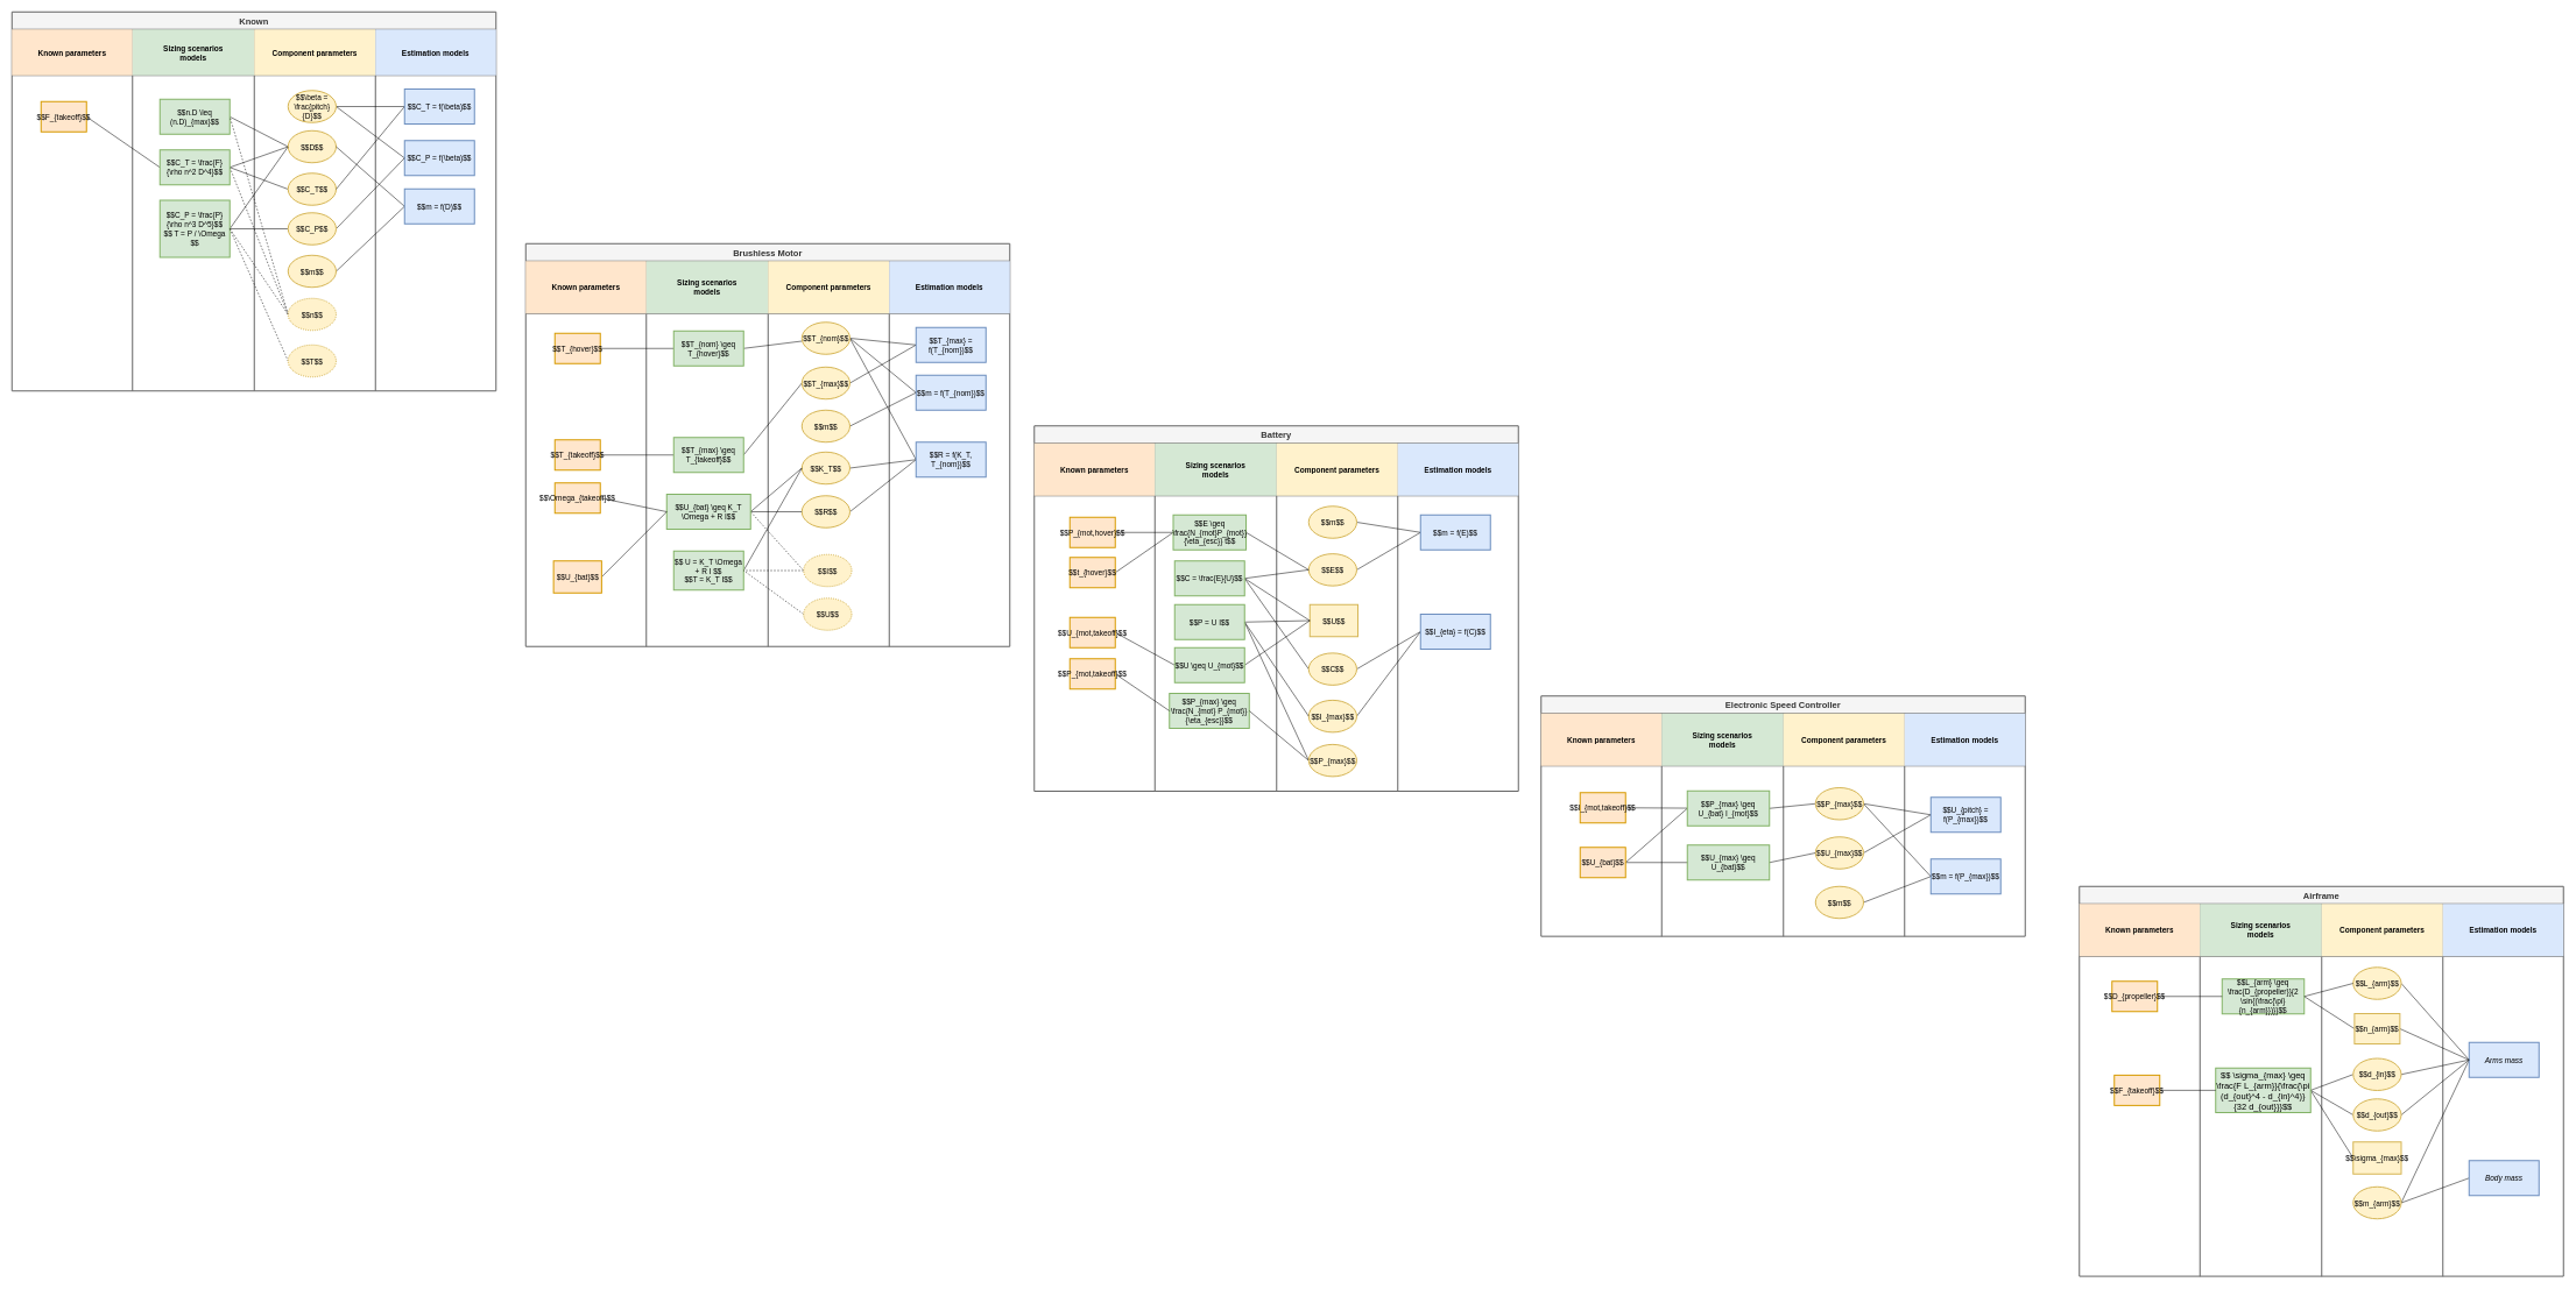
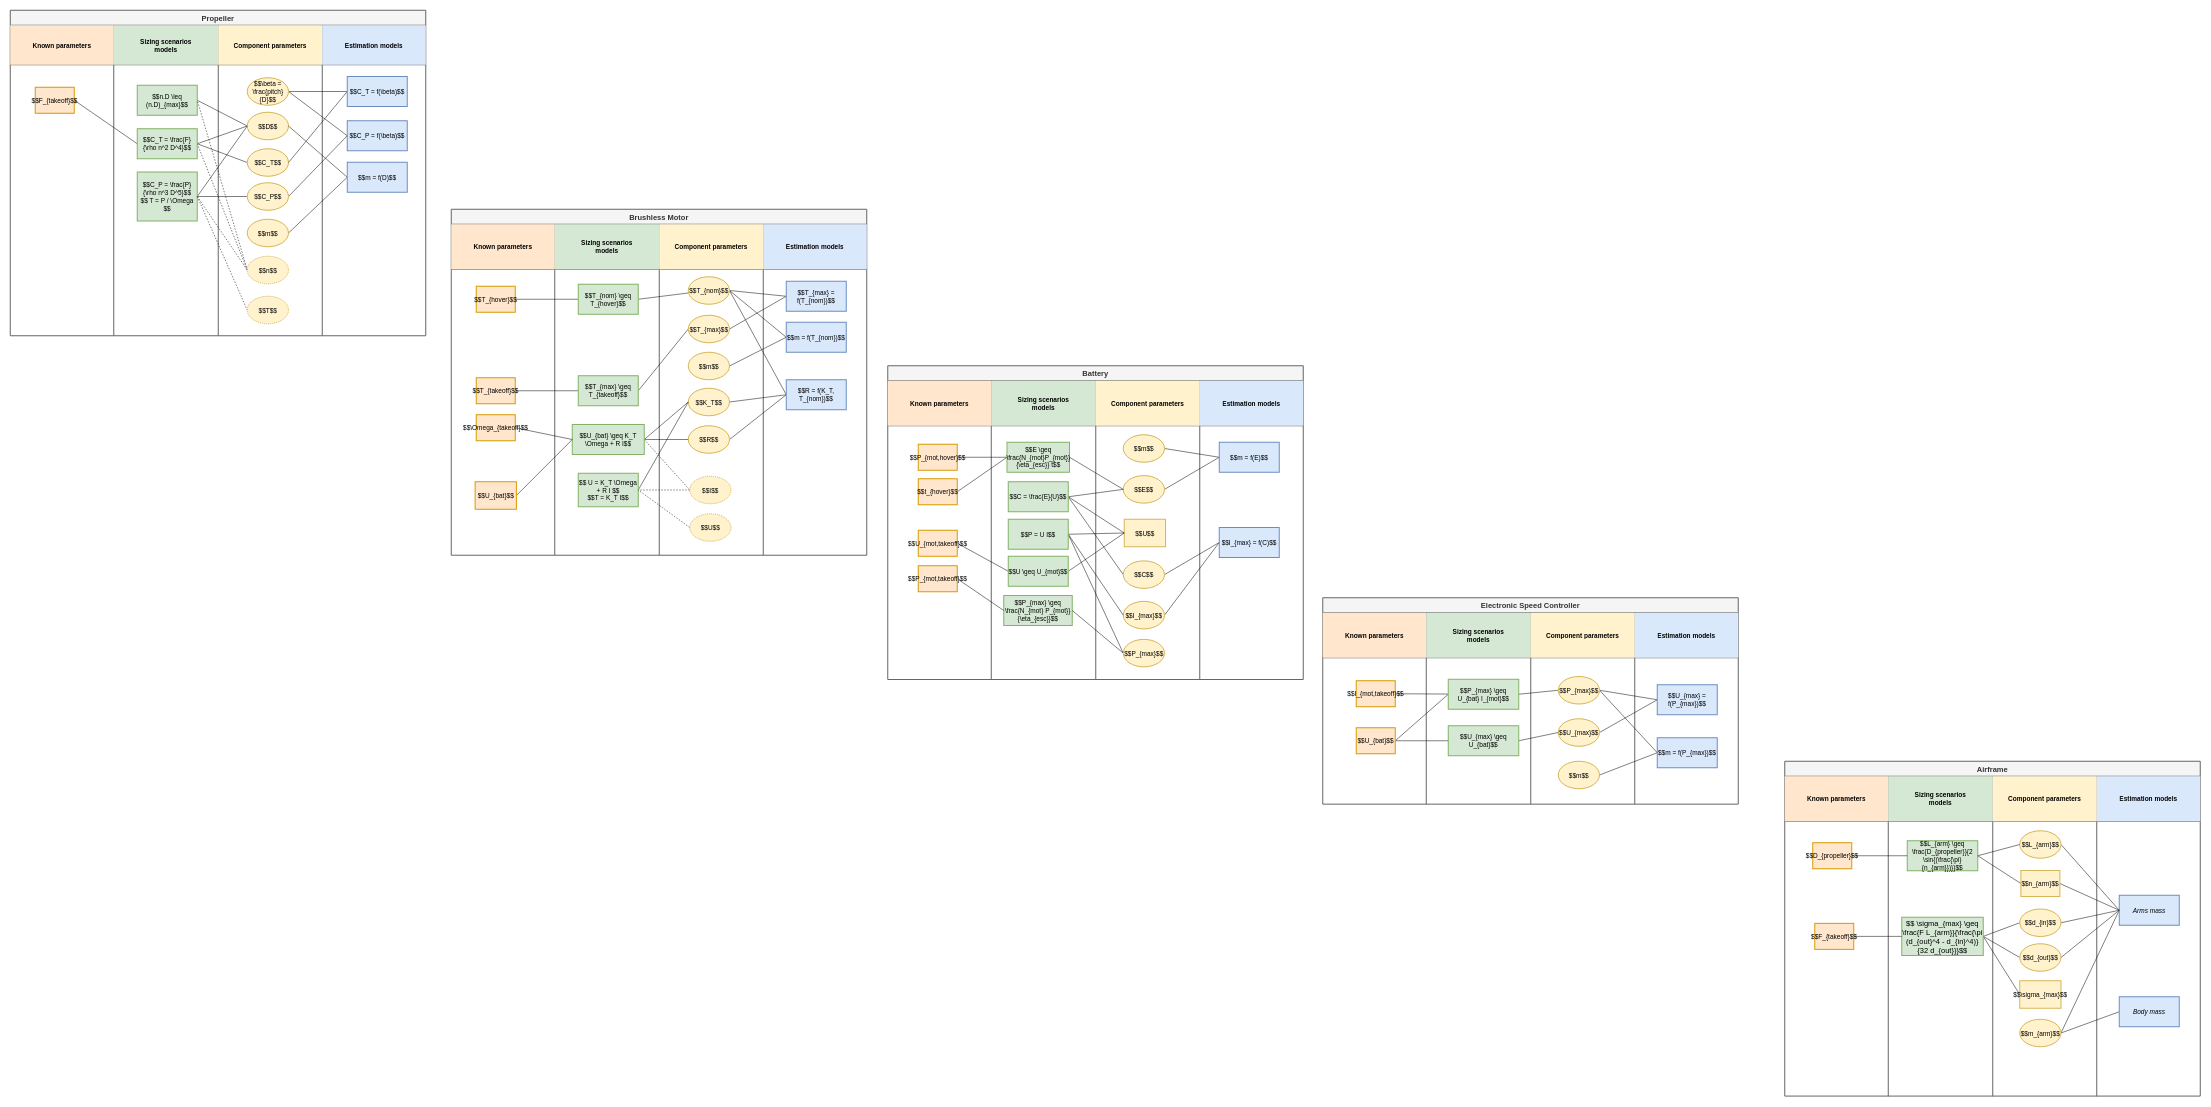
- <mxCell id="2" value="Known" style="shape=table;startSize=30;container=1;collapsible=0;childLayout=tableLayout;fontStyle=1;align=center;strokeColor=#666666;strokeWidth=2;fontSize=15;fillColor=#f5f5f5;fontColor=#333333;" parent="1" vertex="1"><mxGeometry x="20" y="20" width="831" height="651" as="geometry" /></mxCell>
+ <mxCell id="2" value="Propeller" style="shape=table;startSize=30;container=1;collapsible=0;childLayout=tableLayout;fontStyle=1;align=center;strokeColor=#666666;strokeWidth=2;fontSize=15;fillColor=#f5f5f5;fontColor=#333333;" parent="1" vertex="1"><mxGeometry x="20" y="20" width="831" height="651" as="geometry" /></mxCell>
- <mxCell id="128" value="$$I_{eta} = f(C)$$" style="rounded=0;whiteSpace=wrap;html=1;strokeColor=#6c8ebf;strokeWidth=2;fontSize=13;fillColor=#dae8fc;" parent="1" vertex="1"><mxGeometry x="2438" y="1054.5" width="120" height="60" as="geometry" /></mxCell>
+ <mxCell id="128" value="$$I_{max} = f(C)$$" style="rounded=0;whiteSpace=wrap;html=1;strokeColor=#6c8ebf;strokeWidth=2;fontSize=13;fillColor=#dae8fc;" parent="1" vertex="1"><mxGeometry x="2438" y="1054.5" width="120" height="60" as="geometry" /></mxCell>
- <mxCell id="160" value="$$U_{pitch} = f(P_{max})$$" style="rounded=0;whiteSpace=wrap;html=1;strokeColor=#6c8ebf;strokeWidth=2;fontSize=13;fillColor=#dae8fc;" parent="1" vertex="1"><mxGeometry x="3314" y="1369" width="120" height="60" as="geometry" /></mxCell>
+ <mxCell id="160" value="$$U_{max} = f(P_{max})$$" style="rounded=0;whiteSpace=wrap;html=1;strokeColor=#6c8ebf;strokeWidth=2;fontSize=13;fillColor=#dae8fc;" parent="1" vertex="1"><mxGeometry x="3314" y="1369" width="120" height="60" as="geometry" /></mxCell>
